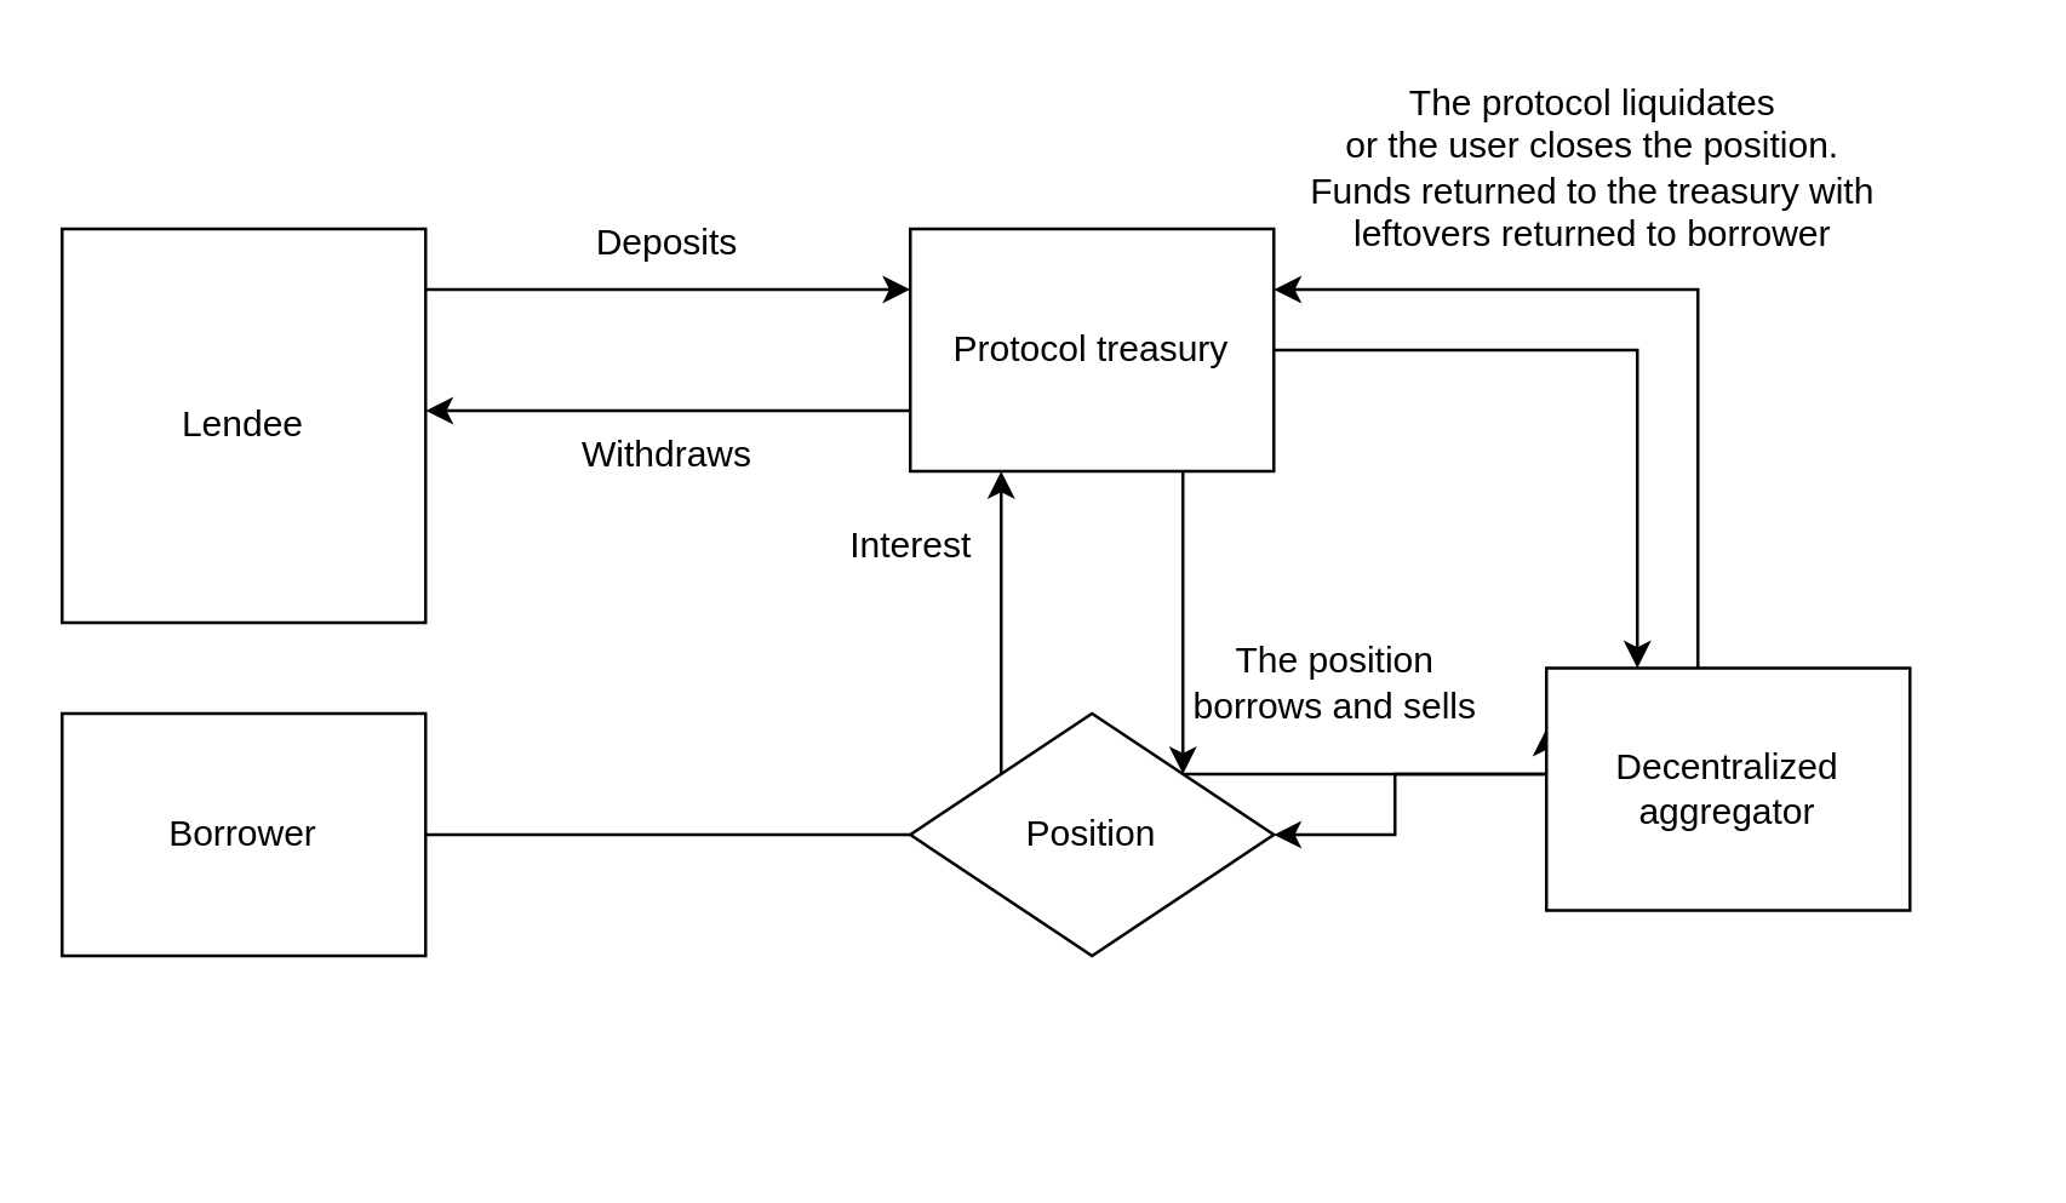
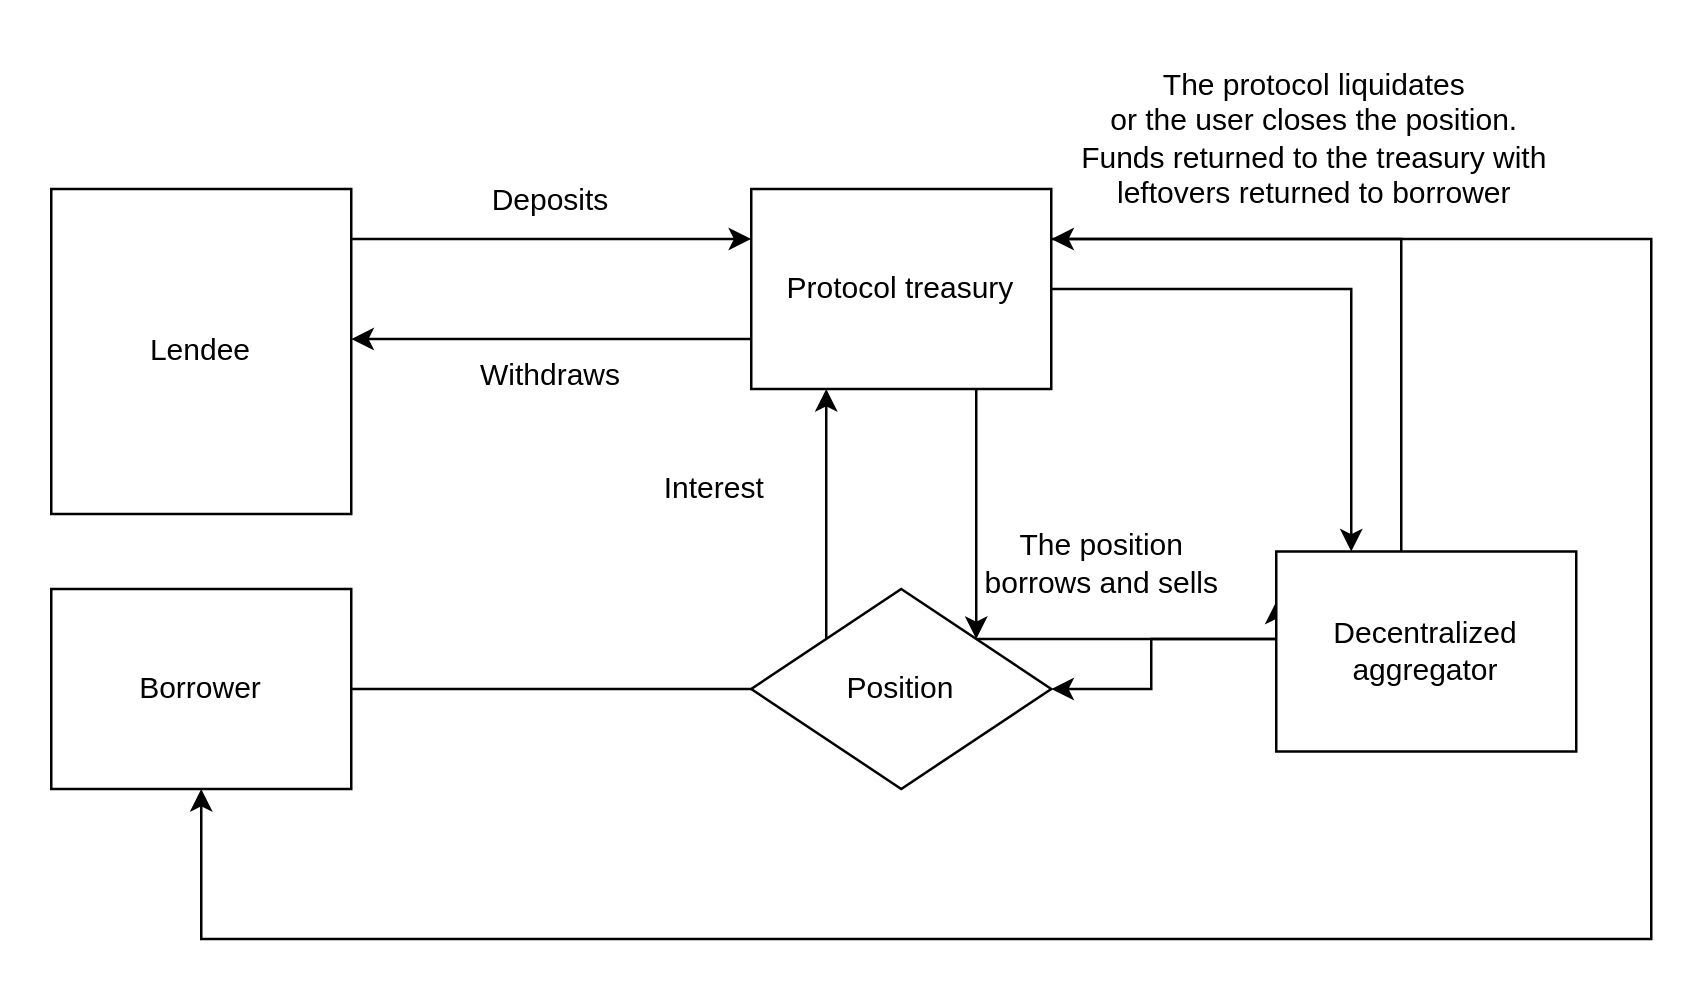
- <mxCell id="16" value="Interest" style="text;html=1;align=center;verticalAlign=middle;resizable=0;points=[];autosize=1;strokeColor=none;fillColor=none;" vertex="1" parent="1"><mxGeometry x="270" y="165" width="60" height="30" as="geometry" /></mxCell>
+ <mxCell id="16" value="Interest" style="text;html=1;align=center;verticalAlign=middle;resizable=0;points=[];autosize=1;strokeColor=none;fillColor=none;" vertex="1" parent="1"><mxGeometry x="255" y="180" width="60" height="30" as="geometry" /></mxCell>
+ <mxCell id="7" style="edgeStyle=orthogonalEdgeStyle;rounded=0;orthogonalLoop=1;jettySize=auto;html=1;entryX=0.5;entryY=1;entryDx=0;entryDy=0;" edge="1" parent="1" source="8" target="12"><mxGeometry relative="1" as="geometry"><Array as="points"><mxPoint x="660" y="95" /><mxPoint x="660" y="375" /><mxPoint x="80" y="375" /></Array></mxGeometry></mxCell>
